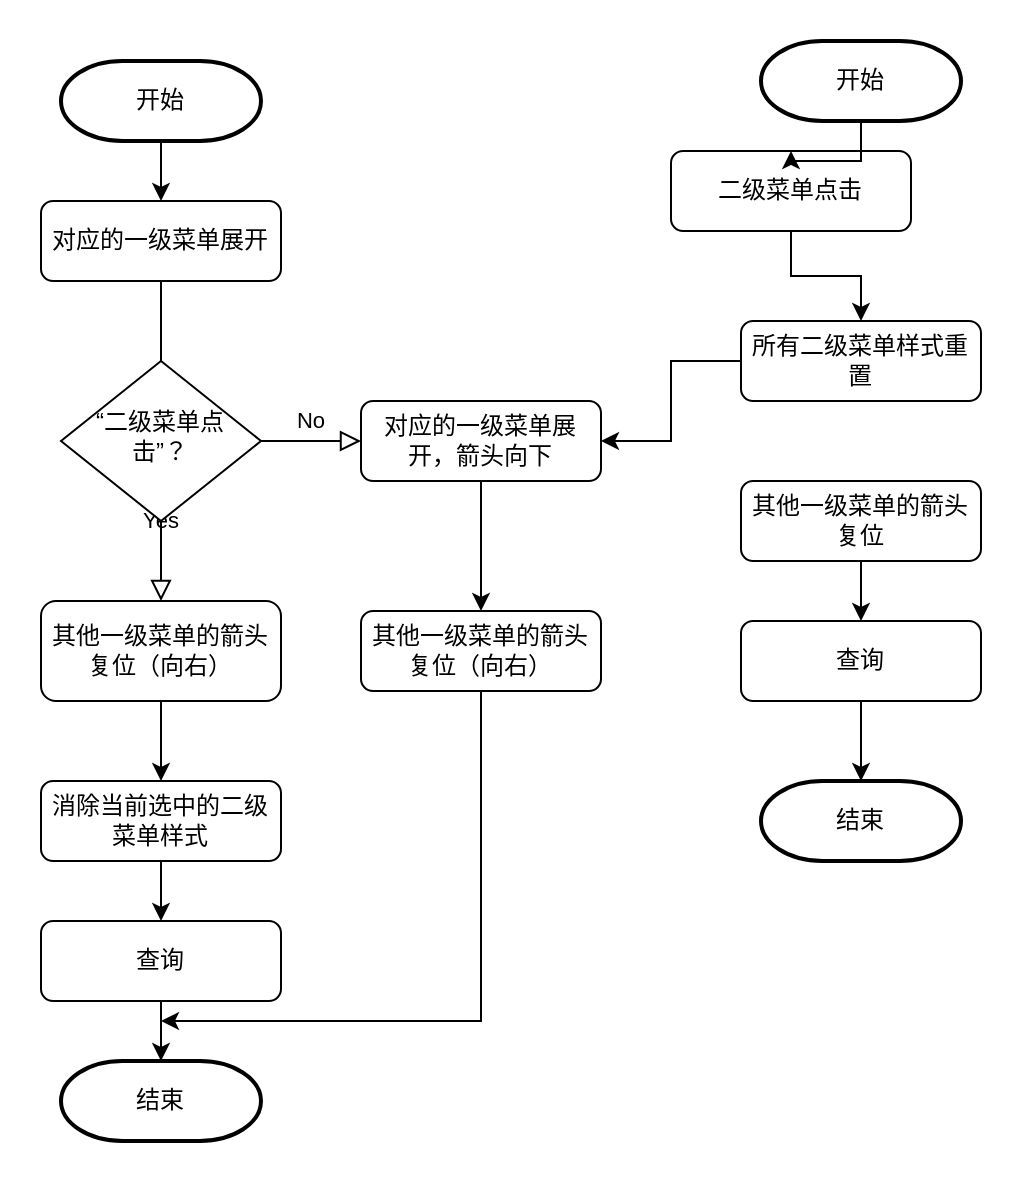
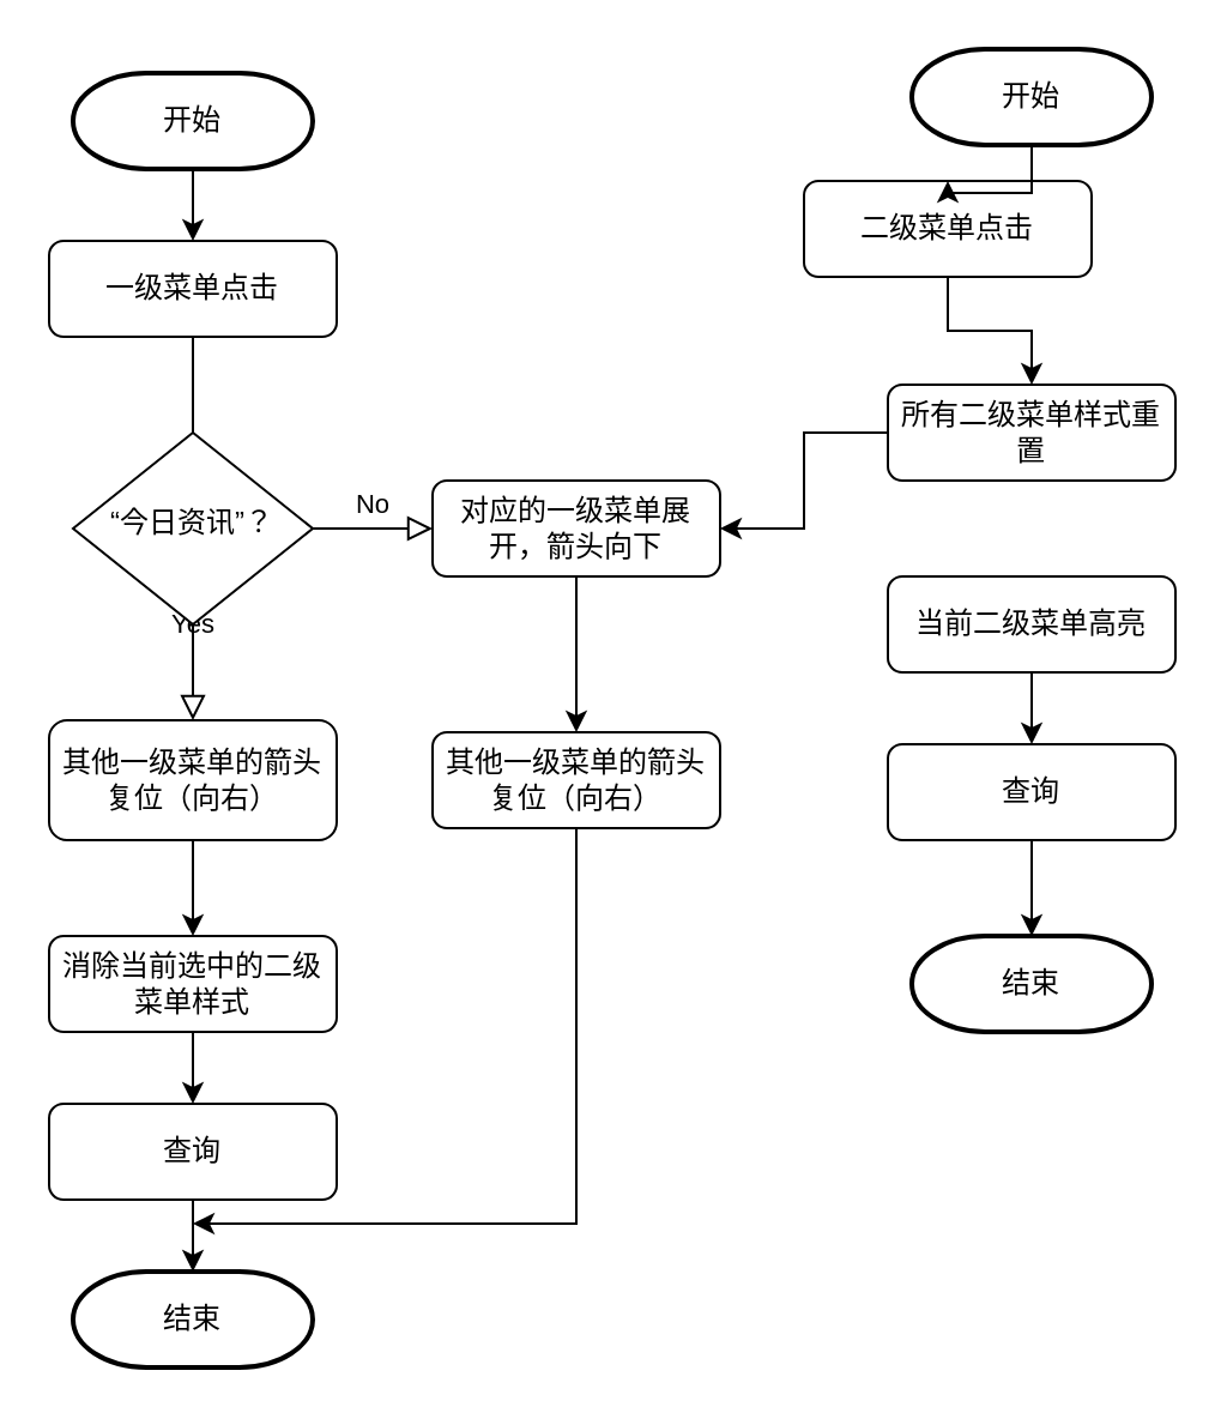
- <mxCell id="3" value="对应的一级菜单展开" style="rounded=1;whiteSpace=wrap;html=1;fontSize=12;glass=0;strokeWidth=1;shadow=0;" parent="1" vertex="1"><mxGeometry x="20" y="100" width="120" height="40" as="geometry" /></mxCell>
+ <mxCell id="3" value="一级菜单点击" style="rounded=1;whiteSpace=wrap;html=1;fontSize=12;glass=0;strokeWidth=1;shadow=0;" parent="1" vertex="1"><mxGeometry x="20" y="100" width="120" height="40" as="geometry" /></mxCell>
- <mxCell id="6" value="“二级菜单点击”？" style="rhombus;whiteSpace=wrap;html=1;shadow=0;fontFamily=Helvetica;fontSize=12;align=center;strokeWidth=1;spacing=6;spacingTop=-4;" parent="1" vertex="1"><mxGeometry x="30" y="180" width="100" height="80" as="geometry" /></mxCell>
+ <mxCell id="6" value="“今日资讯”？" style="rhombus;whiteSpace=wrap;html=1;shadow=0;fontFamily=Helvetica;fontSize=12;align=center;strokeWidth=1;spacing=6;spacingTop=-4;" parent="1" vertex="1"><mxGeometry x="30" y="180" width="100" height="80" as="geometry" /></mxCell>
- <mxCell id="25" value="其他一级菜单的箭头复位" style="rounded=1;whiteSpace=wrap;html=1;fontSize=12;glass=0;strokeWidth=1;shadow=0;" vertex="1" parent="1"><mxGeometry x="370" y="240" width="120" height="40" as="geometry" /></mxCell>
+ <mxCell id="25" value="当前二级菜单高亮" style="rounded=1;whiteSpace=wrap;html=1;fontSize=12;glass=0;strokeWidth=1;shadow=0;" vertex="1" parent="1"><mxGeometry x="370" y="240" width="120" height="40" as="geometry" /></mxCell>
